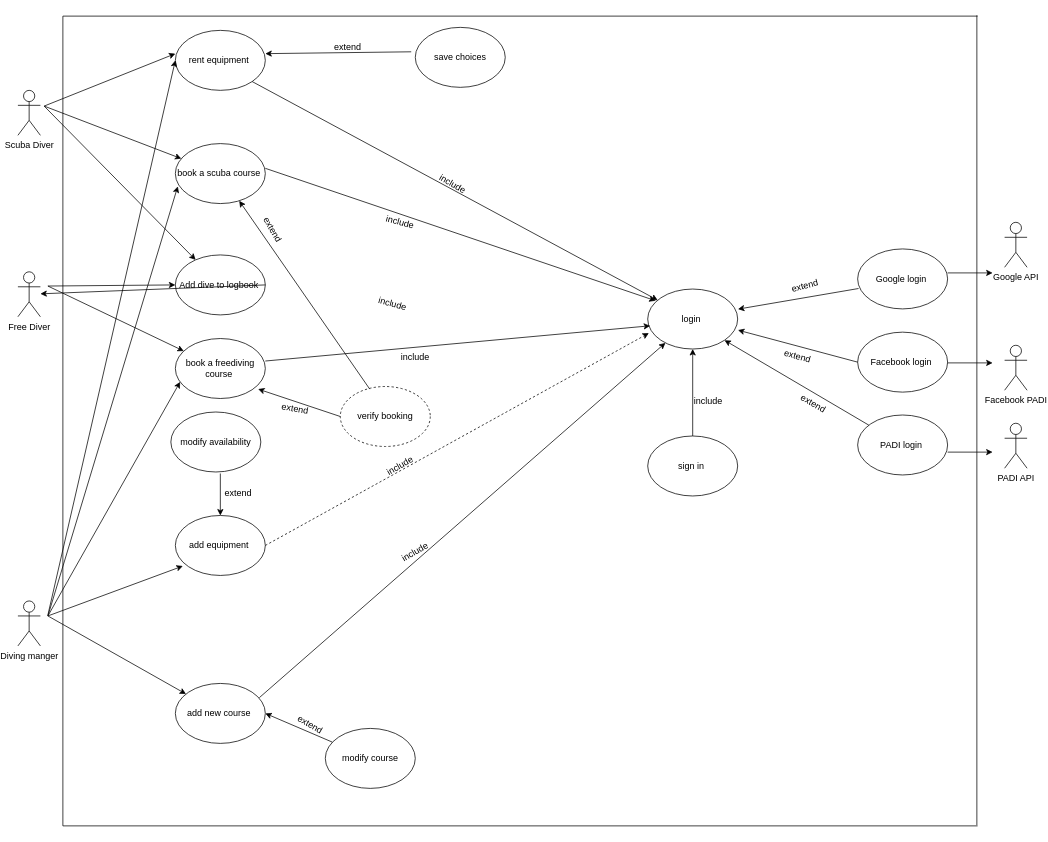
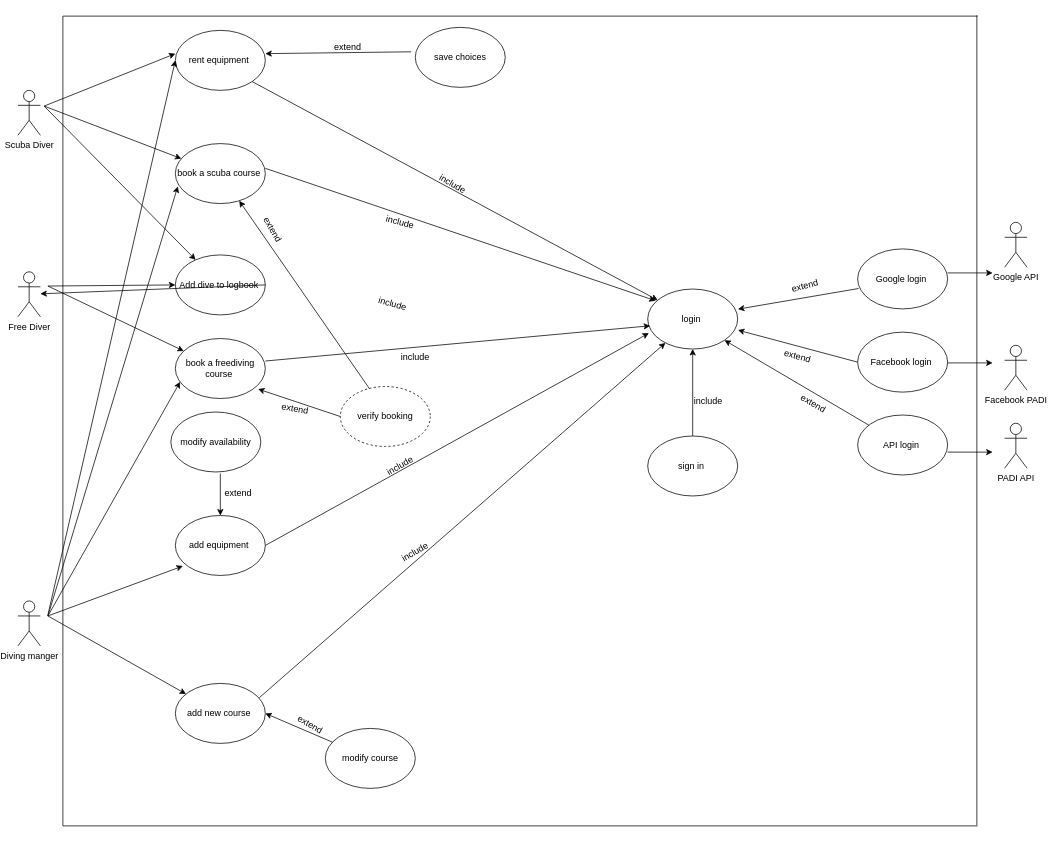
- <mxCell id="37" value="" style="endArrow=classic;html=1;rounded=0;entryX=0.013;entryY=0.735;entryDx=0;entryDy=0;entryPerimeter=0;exitX=1;exitY=0.5;exitDx=0;exitDy=0;dashed=1;" parent="1" source="29" target="15" edge="1"><mxGeometry width="50" height="50" relative="1" as="geometry"><mxPoint x="344" y="591" as="sourcePoint" /><mxPoint x="394" y="541" as="targetPoint" /></mxGeometry></mxCell>
+ <mxCell id="37" value="" style="endArrow=classic;html=1;rounded=0;entryX=0.013;entryY=0.735;entryDx=0;entryDy=0;entryPerimeter=0;exitX=1;exitY=0.5;exitDx=0;exitDy=0;" parent="1" source="29" target="15" edge="1"><mxGeometry width="50" height="50" relative="1" as="geometry"><mxPoint x="344" y="591" as="sourcePoint" /><mxPoint x="394" y="541" as="targetPoint" /></mxGeometry></mxCell>
- <mxCell id="14" value="PADI login&amp;nbsp;" style="ellipse;whiteSpace=wrap;html=1;" parent="1" vertex="1"><mxGeometry x="1140" y="553" width="120" height="80" as="geometry" /></mxCell>
+ <mxCell id="14" value="API login&amp;nbsp;" style="ellipse;whiteSpace=wrap;html=1;" parent="1" vertex="1"><mxGeometry x="1140" y="553" width="120" height="80" as="geometry" /></mxCell>
